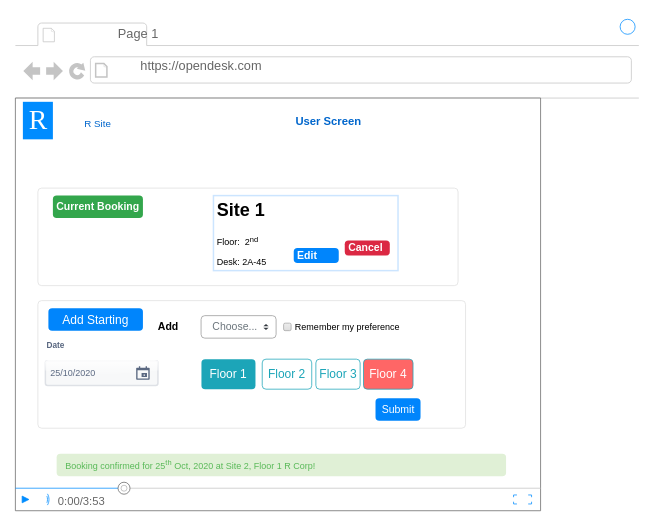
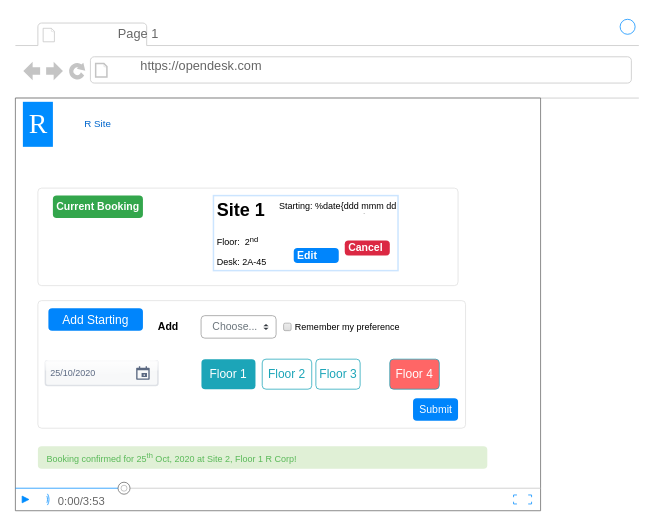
- <mxCell id="7" value="R" style="text;html=1;align=center;verticalAlign=middle;resizable=0;points=[];autosize=1;fontSize=37;fontFamily=Tahoma;fillColor=#008CFF;fontColor=#FFFFFF;" vertex="1" parent="2"><mxGeometry x="10" y="115" width="40" height="50" as="geometry" /></mxCell>
+ <mxCell id="7" value="R" style="text;html=1;align=center;verticalAlign=middle;resizable=0;points=[];autosize=1;fontSize=37;fontFamily=Tahoma;fillColor=#008CFF;fontColor=#FFFFFF;" vertex="1" parent="2"><mxGeometry x="10" y="115" width="40" height="60" as="geometry" /></mxCell>
- <mxCell id="8" value="&lt;span style=&quot;font-size: 15px&quot;&gt;&lt;b&gt;User Screen&lt;/b&gt;&lt;/span&gt;" style="text;html=1;strokeColor=none;fillColor=none;align=center;verticalAlign=middle;whiteSpace=wrap;rounded=0;fontSize=13;fontColor=#0066CC;" vertex="1" parent="2"><mxGeometry x="325" y="130" width="185" height="20" as="geometry" /></mxCell>
+ <mxCell id="12" value="Starting: %date{ddd mmm dd yyyy HH:MM:ss}%" style="text;html=1;strokeColor=none;fillColor=none;align=center;verticalAlign=middle;whiteSpace=wrap;overflow=hidden;" vertex="1" parent="2"><mxGeometry x="350" y="245" width="160" height="20" as="geometry" /></mxCell>
- <mxCell id="27" value="Date" style="fillColor=none;strokeColor=none;html=1;fontSize=11;fontStyle=0;align=left;fontColor=#596780;fontStyle=1;fontSize=11;rounded=0;shadow=0;glass=1;" vertex="1" parent="2"><mxGeometry x="40" y="430" width="240" height="20" as="geometry" /></mxCell>
- <mxCell id="26" value="&lt;font color=&quot;#ffffff&quot;&gt;Floor 4&lt;/font&gt;" style="html=1;shadow=0;dashed=0;shape=mxgraph.bootstrap.rrect;rSize=5;strokeColor=#1CA5B8;strokeWidth=1;fontColor=#1CA5B8;whiteSpace=wrap;align=center;verticalAlign=middle;spacingLeft=0;fontStyle=0;fontSize=16;spacing=5;rounded=0;glass=1;fillColor=#FF6666;" vertex="1" parent="2"><mxGeometry x="464" y="458" width="66" height="40" as="geometry" /></mxCell>
+ <mxCell id="26" value="&lt;font color=&quot;#ffffff&quot;&gt;Floor 4&lt;/font&gt;" style="html=1;shadow=0;dashed=0;shape=mxgraph.bootstrap.rrect;rSize=5;strokeColor=#1CA5B8;strokeWidth=1;fontColor=#1CA5B8;whiteSpace=wrap;align=center;verticalAlign=middle;spacingLeft=0;fontStyle=0;fontSize=16;spacing=5;rounded=0;glass=1;fillColor=#FF6666;" vertex="1" parent="2"><mxGeometry x="499" y="458" width="66" height="40" as="geometry" /></mxCell>
- <mxCell id="21" value="Submit" style="html=1;shadow=0;dashed=0;shape=mxgraph.bootstrap.rrect;rSize=5;fillColor=#0085FC;strokeColor=none;align=center;spacing=15;fontSize=14;fontColor=#ffffff;rounded=0;glass=1;" vertex="1" parent="2"><mxGeometry x="480" y="510" width="60" height="30" as="geometry" /></mxCell>
+ <mxCell id="21" value="Submit" style="html=1;shadow=0;dashed=0;shape=mxgraph.bootstrap.rrect;rSize=5;fillColor=#0085FC;strokeColor=none;align=center;spacing=15;fontSize=14;fontColor=#ffffff;rounded=0;glass=1;" vertex="1" parent="2"><mxGeometry x="530" y="510" width="60" height="30" as="geometry" /></mxCell>
- <mxCell id="30" value="Booking confirmed for 25&lt;sup&gt;th&lt;/sup&gt; Oct, 2020 at Site 2, Floor 1 R Corp!" style="html=1;shadow=0;dashed=0;shape=mxgraph.bootstrap.rrect;rSize=5;strokeColor=none;strokeWidth=1;fillColor=#E0F0D6;fontColor=#59B958;whiteSpace=wrap;align=left;verticalAlign=middle;spacingLeft=10;rounded=0;glass=1;" vertex="1" parent="2"><mxGeometry x="55" y="584" width="599" height="30" as="geometry" /></mxCell>
+ <mxCell id="30" value="Booking confirmed for 25&lt;sup&gt;th&lt;/sup&gt; Oct, 2020 at Site 2, Floor 1 R Corp!" style="html=1;shadow=0;dashed=0;shape=mxgraph.bootstrap.rrect;rSize=5;strokeColor=none;strokeWidth=1;fillColor=#E0F0D6;fontColor=#59B958;whiteSpace=wrap;align=left;verticalAlign=middle;spacingLeft=10;rounded=0;glass=1;" vertex="1" parent="2"><mxGeometry x="30" y="574" width="599" height="30" as="geometry" /></mxCell>
